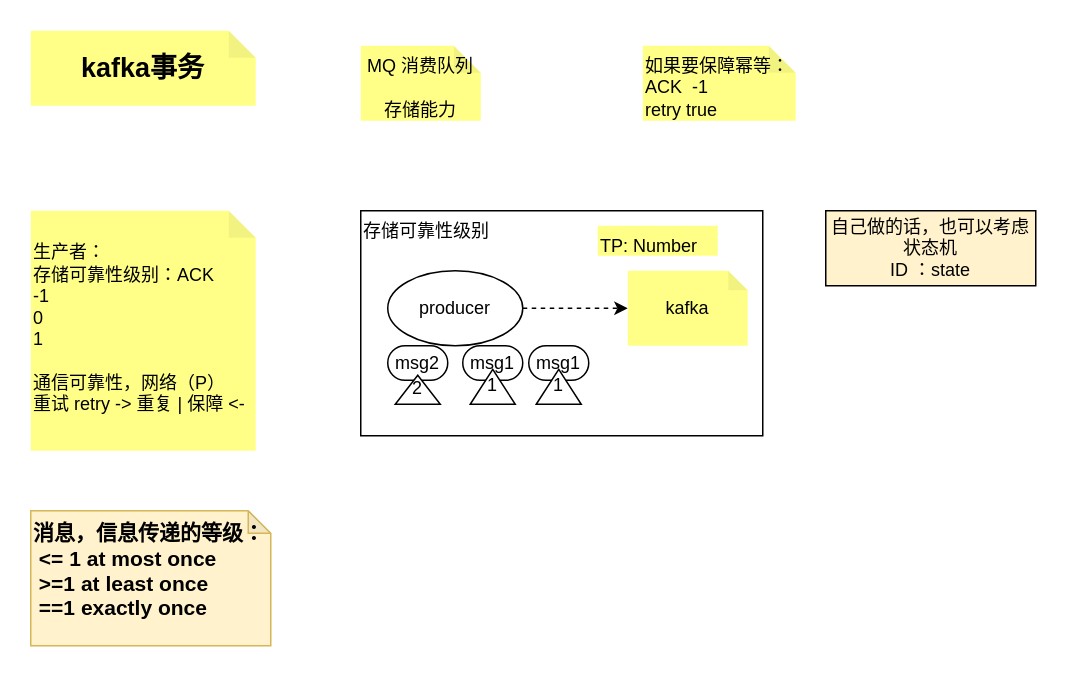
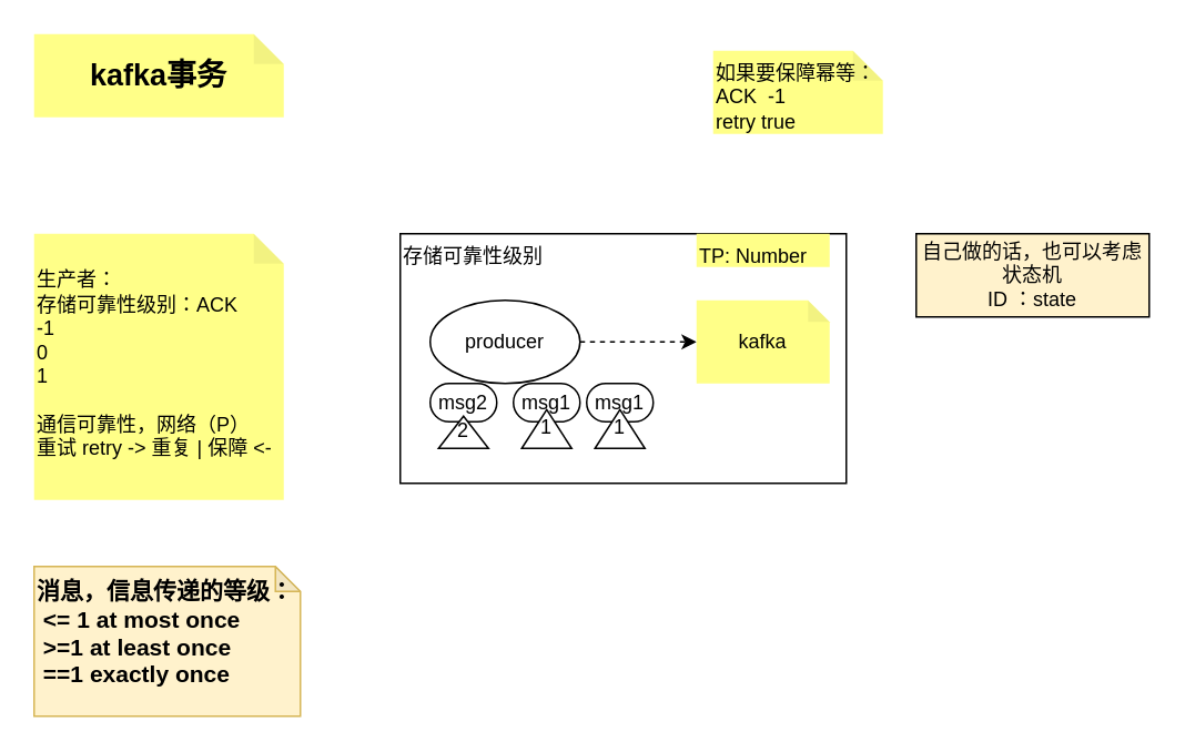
- <mxCell id="15" value="MQ 消费队列&lt;div&gt;&lt;br&gt;&lt;/div&gt;&lt;div&gt;存储能力&lt;/div&gt;" style="shape=note;whiteSpace=wrap;html=1;backgroundOutline=1;darkOpacity=0.05;fillColor=#ffff88;strokeColor=none;horizontal=1;align=center;verticalAlign=top;size=18;" vertex="1" parent="1"><mxGeometry x="240" y="30" width="80" height="50" as="geometry" /></mxCell>
- <mxCell id="14" value="TP: Number" style="shape=note;whiteSpace=wrap;html=1;backgroundOutline=1;darkOpacity=0.05;fillColor=#ffff88;strokeColor=none;horizontal=1;align=left;verticalAlign=top;size=0;" vertex="1" parent="1"><mxGeometry x="398" y="150" width="80" height="20" as="geometry" /></mxCell>
+ <mxCell id="14" value="TP: Number" style="shape=note;whiteSpace=wrap;html=1;backgroundOutline=1;darkOpacity=0.05;fillColor=#ffff88;strokeColor=none;horizontal=1;align=left;verticalAlign=top;size=0;" vertex="1" parent="1"><mxGeometry x="418" y="140" width="80" height="20" as="geometry" /></mxCell>
